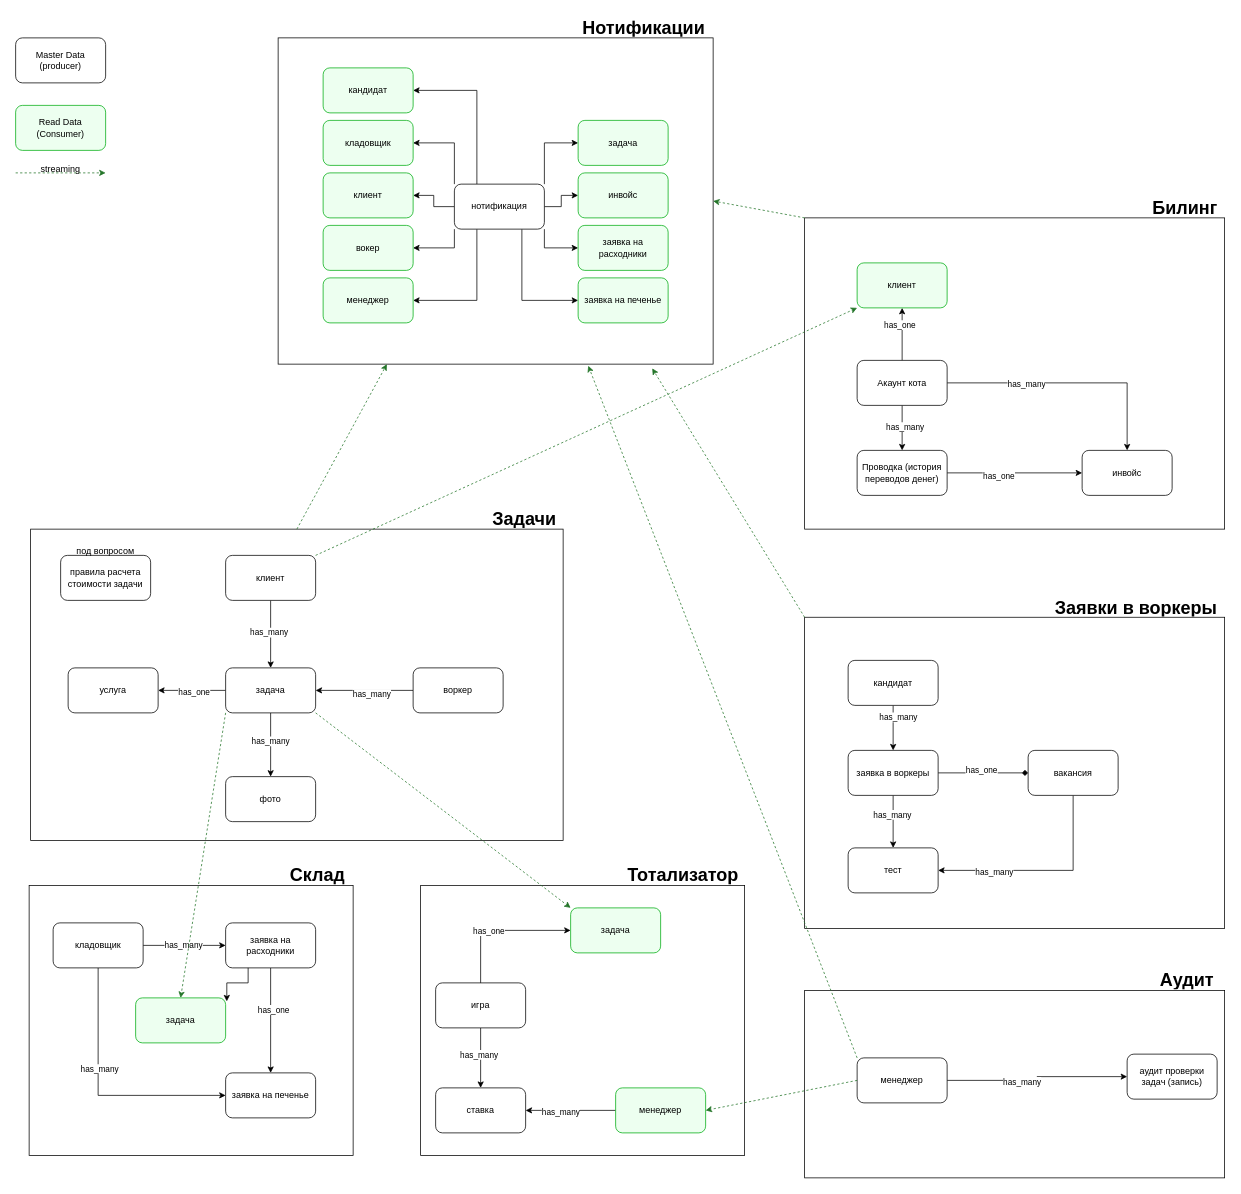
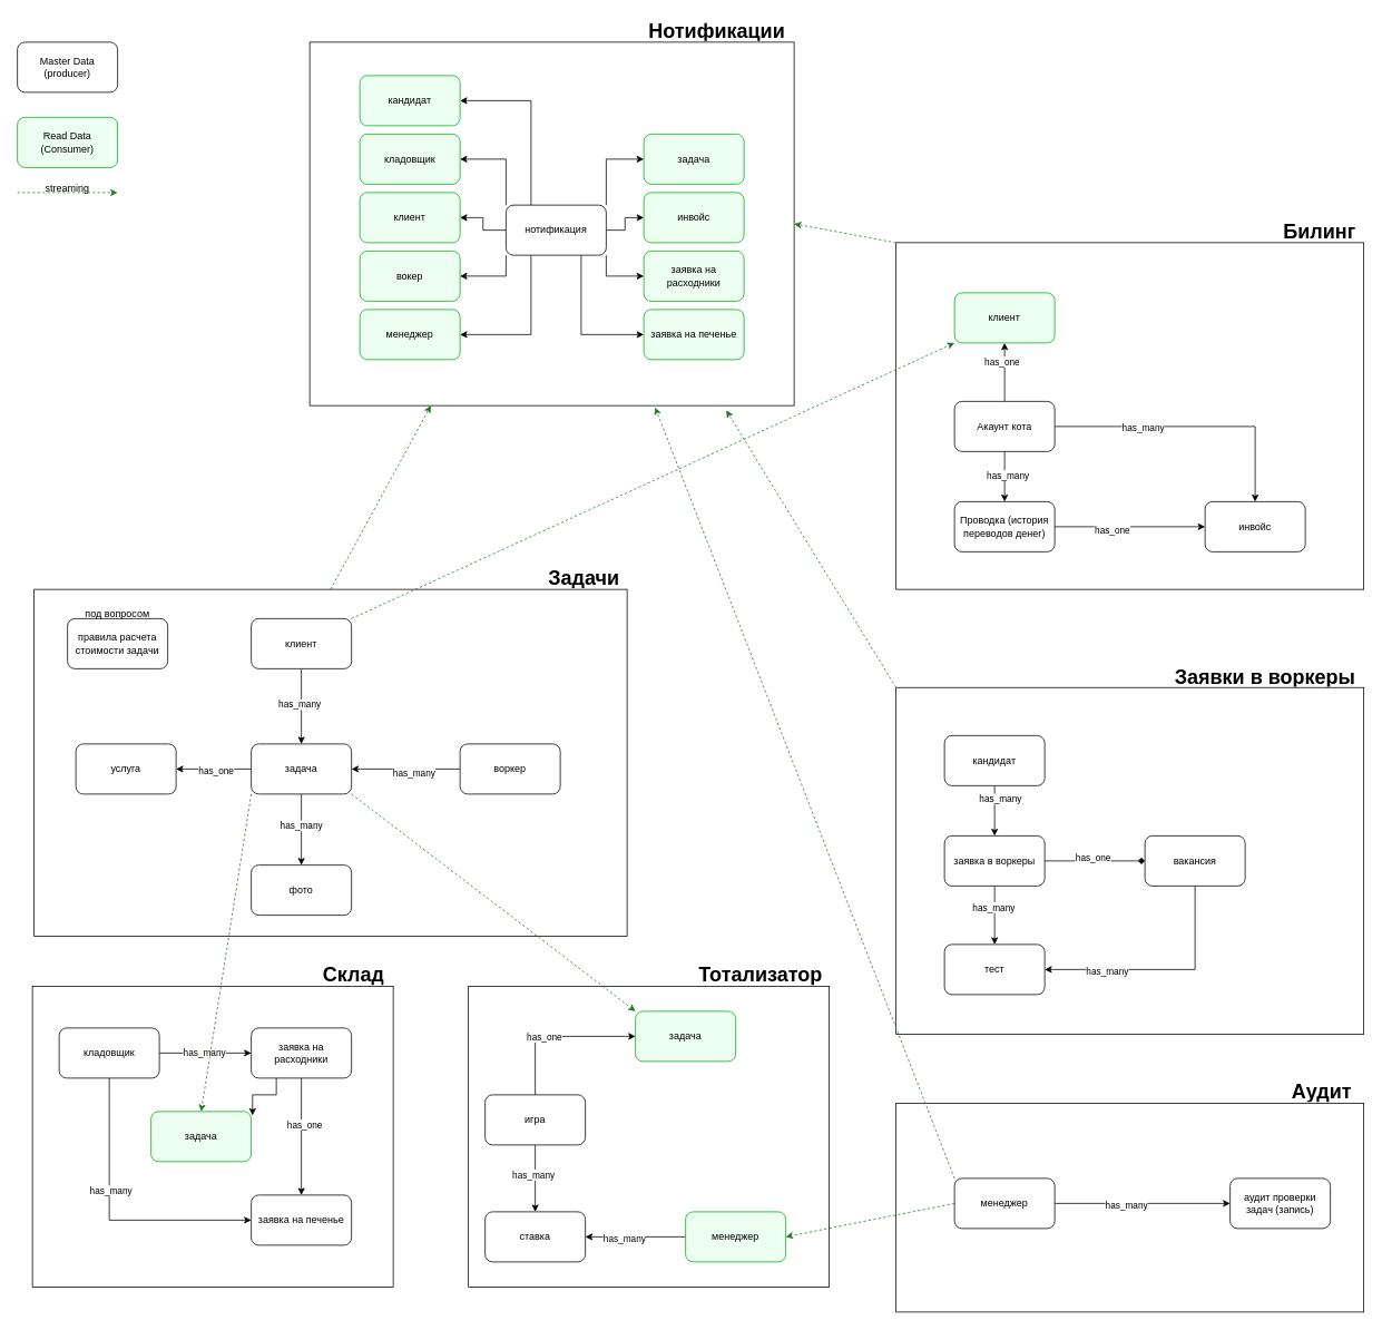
- <mxCell id="61" value="аудит проверки задач (запись)" style="rounded=1;whiteSpace=wrap;html=1;" vertex="1" parent="1"><mxGeometry x="1502" y="1405" width="120" height="60" as="geometry" /></mxCell>
+ <mxCell id="61" value="аудит проверки задач (запись)" style="rounded=1;whiteSpace=wrap;html=1;" vertex="1" parent="1"><mxGeometry x="1472" y="1410" width="120" height="60" as="geometry" /></mxCell>
